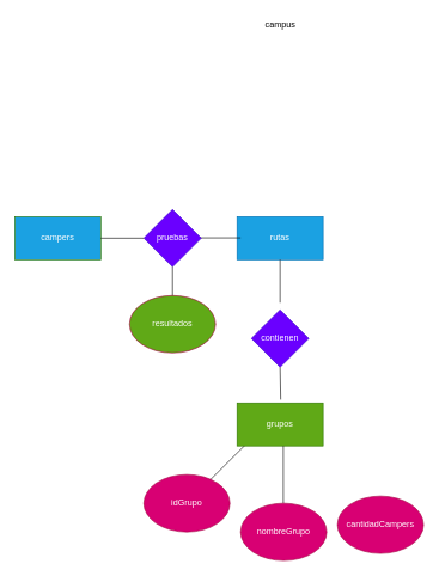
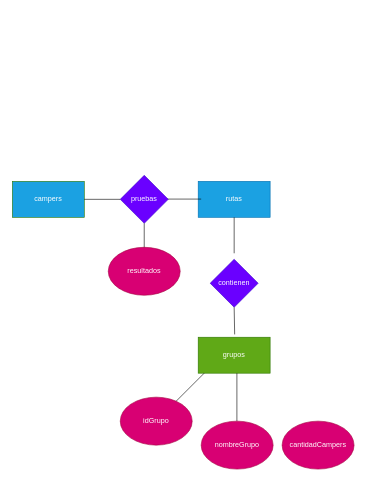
- <mxCell id="5" value="campus" style="text;html=1;align=center;verticalAlign=middle;resizable=0;points=[];autosize=1;strokeColor=none;fillColor=none;" vertex="1" parent="1"><mxGeometry x="355" y="20" width="70" height="30" as="geometry" /></mxCell>
- <mxCell id="17" value="resultados" style="ellipse;whiteSpace=wrap;html=1;fillColor=#60a917;fontColor=#ffffff;strokeColor=#A50040;" vertex="1" parent="1"><mxGeometry x="180" y="412" width="120" height="80" as="geometry" /></mxCell>
+ <mxCell id="17" value="resultados" style="ellipse;whiteSpace=wrap;html=1;fillColor=#d80073;fontColor=#ffffff;strokeColor=#A50040;" vertex="1" parent="1"><mxGeometry x="180" y="412" width="120" height="80" as="geometry" /></mxCell>
- <mxCell id="11" value="cantidadCampers" style="ellipse;whiteSpace=wrap;html=1;fillColor=#d80073;fontColor=#ffffff;strokeColor=#A50040;" vertex="1" parent="1"><mxGeometry x="470" y="692" width="120" height="80" as="geometry" /></mxCell>
+ <mxCell id="11" value="cantidadCampers" style="ellipse;whiteSpace=wrap;html=1;fillColor=#d80073;fontColor=#ffffff;strokeColor=#A50040;" vertex="1" parent="1"><mxGeometry x="470" y="702" width="120" height="80" as="geometry" /></mxCell>
